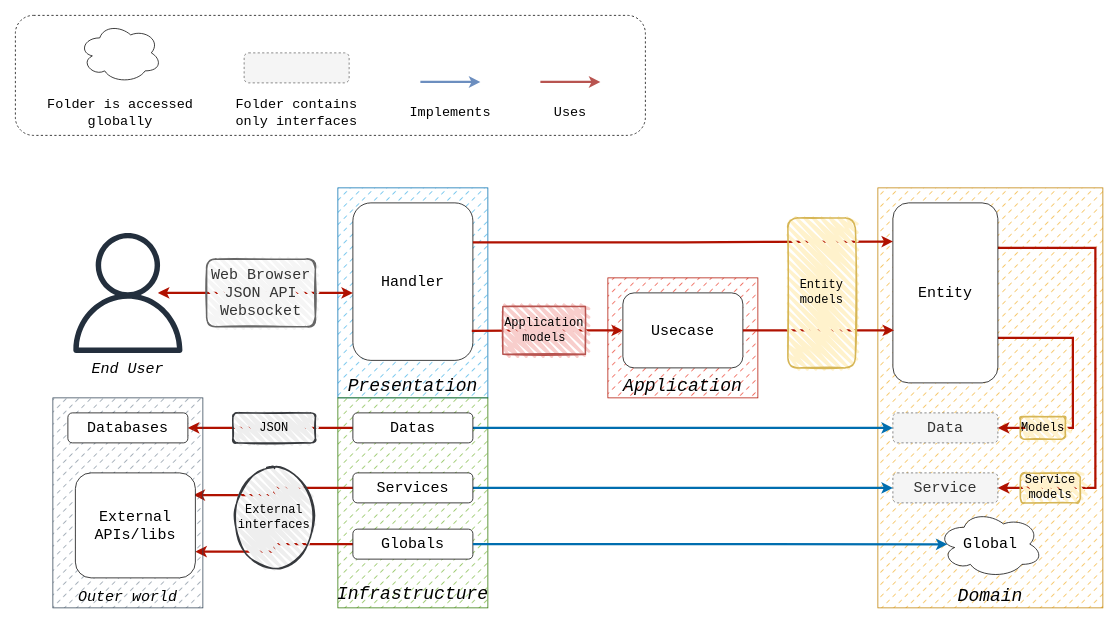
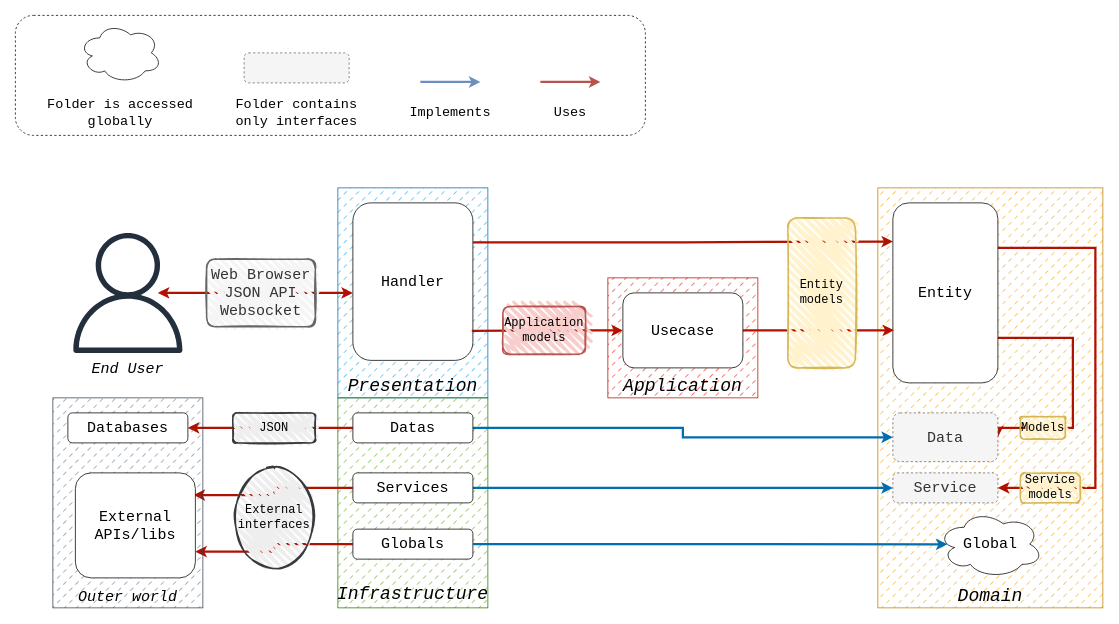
- <mxCell id="32" value="&lt;span style=&quot;font-family: &amp;quot;Courier New&amp;quot;; font-size: 16px;&quot;&gt;Application&lt;/span&gt;&lt;div&gt;&lt;span style=&quot;font-family: &amp;quot;Courier New&amp;quot;; font-size: 16px;&quot;&gt;models&lt;/span&gt;&lt;/div&gt;" style="whiteSpace=wrap;html=1;strokeWidth=2;fillWeight=4;hachureGap=8;hachureAngle=45;fillColor=#f8cecc;sketch=1;strokeColor=#b85450;fillStyle=zigzag;rounded=0;" vertex="1" parent="1"><mxGeometry x="670" y="408.04" width="110" height="63.92" as="geometry" /></mxCell>
+ <mxCell id="32" value="&lt;span style=&quot;font-family: &amp;quot;Courier New&amp;quot;; font-size: 16px;&quot;&gt;Application&lt;/span&gt;&lt;div&gt;&lt;span style=&quot;font-family: &amp;quot;Courier New&amp;quot;; font-size: 16px;&quot;&gt;models&lt;/span&gt;&lt;/div&gt;" style="rounded=1;whiteSpace=wrap;html=1;strokeWidth=2;fillWeight=4;hachureGap=8;hachureAngle=45;fillColor=#f8cecc;sketch=1;strokeColor=#b85450;fillStyle=zigzag;" vertex="1" parent="1"><mxGeometry x="670" y="408.04" width="110" height="63.92" as="geometry" /></mxCell>
- <mxCell id="12" value="&lt;span style=&quot;font-family: &amp;quot;Courier New&amp;quot;;&quot;&gt;&lt;font style=&quot;font-size: 20px;&quot;&gt;Data&lt;/font&gt;&lt;/span&gt;" style="rounded=1;whiteSpace=wrap;html=1;fillColor=#f5f5f5;fontColor=#333333;strokeColor=#666666;dashed=1;" vertex="1" parent="1"><mxGeometry x="1190" y="550" width="140" height="40" as="geometry" /></mxCell>
+ <mxCell id="12" value="&lt;span style=&quot;font-family: &amp;quot;Courier New&amp;quot;;&quot;&gt;&lt;font style=&quot;font-size: 20px;&quot;&gt;Data&lt;/font&gt;&lt;/span&gt;" style="rounded=1;whiteSpace=wrap;html=1;fillColor=#f5f5f5;fontColor=#333333;strokeColor=#666666;dashed=1;" vertex="1" parent="1"><mxGeometry x="1190" y="550" width="140" height="65" as="geometry" /></mxCell>
